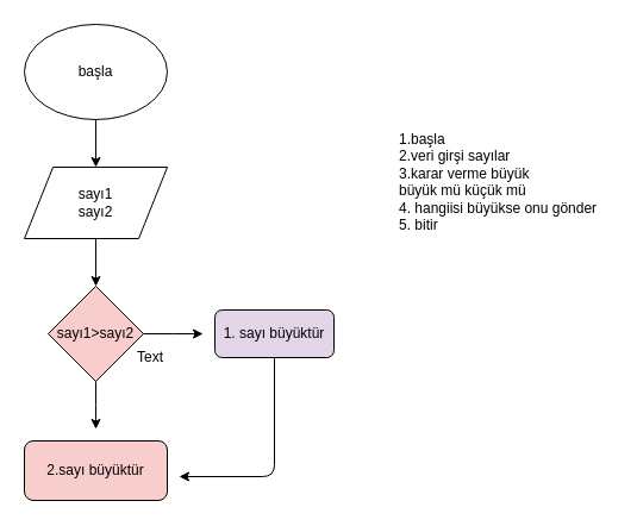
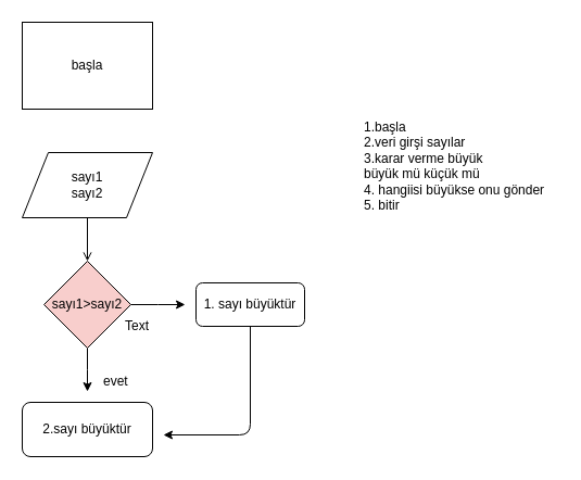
- <mxCell id="3" value="&lt;font style=&quot;vertical-align: inherit&quot;&gt;&lt;font style=&quot;vertical-align: inherit&quot;&gt;başla&lt;br&gt;&lt;/font&gt;&lt;/font&gt;" style="ellipse;whiteSpace=wrap;html=1;" vertex="1" parent="1"><mxGeometry x="20" y="20" width="120" height="80" as="geometry" /></mxCell>
+ <mxCell id="3" value="&lt;font style=&quot;vertical-align: inherit&quot;&gt;&lt;font style=&quot;vertical-align: inherit&quot;&gt;başla&lt;br&gt;&lt;/font&gt;&lt;/font&gt;" style="whiteSpace=wrap;html=1;rounded=0;" vertex="1" parent="1"><mxGeometry x="20" y="20" width="120" height="80" as="geometry" /></mxCell>
- <mxCell id="2" value="" style="edgeStyle=orthogonalEdgeStyle;rounded=0;orthogonalLoop=1;jettySize=auto;html=1;" edge="1" parent="1" source="3" target="5"><mxGeometry relative="1" as="geometry" /></mxCell>
- <mxCell id="4" value="" style="edgeStyle=orthogonalEdgeStyle;rounded=0;orthogonalLoop=1;jettySize=auto;html=1;" edge="1" parent="1" source="5" target="8"><mxGeometry relative="1" as="geometry" /></mxCell>
+ <mxCell id="4" value="" style="edgeStyle=orthogonalEdgeStyle;rounded=0;orthogonalLoop=1;jettySize=auto;html=1;endArrow=open;" edge="1" parent="1" source="5" target="8"><mxGeometry relative="1" as="geometry" /></mxCell>
- <mxCell id="10" value="1. sayı büyüktür" style="rounded=1;whiteSpace=wrap;html=1;fillColor=#e1d5e7;" vertex="1" parent="1"><mxGeometry x="180" y="260" width="100" height="40" as="geometry" /></mxCell>
+ <mxCell id="10" value="1. sayı büyüktür" style="rounded=1;whiteSpace=wrap;html=1;" vertex="1" parent="1"><mxGeometry x="180" y="260" width="100" height="40" as="geometry" /></mxCell>
+ <mxCell id="11" value="evet" style="text;html=1;resizable=0;points=[];autosize=1;align=left;verticalAlign=top;spacingTop=-4;" vertex="1" parent="1"><mxGeometry x="93" y="341" width="40" height="20" as="geometry" /></mxCell>
- <mxCell id="9" value="2.sayı büyüktür" style="rounded=1;whiteSpace=wrap;html=1;fillColor=#f8cecc;" vertex="1" parent="1"><mxGeometry x="20" y="370" width="120" height="50" as="geometry" /></mxCell>
+ <mxCell id="9" value="2.sayı büyüktür" style="rounded=1;whiteSpace=wrap;html=1;" vertex="1" parent="1"><mxGeometry x="20" y="370" width="120" height="50" as="geometry" /></mxCell>
